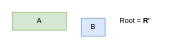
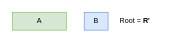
- <mxCell id="3" value="B" style="rounded=0;whiteSpace=wrap;html=1;fillColor=#dae8fc;strokeColor=#6c8ebf;" vertex="1" parent="1"><mxGeometry x="135" y="30" width="40" height="30" as="geometry" /></mxCell>
+ <mxCell id="3" value="B" style="rounded=0;whiteSpace=wrap;html=1;fillColor=#dae8fc;strokeColor=#6c8ebf;" vertex="1" parent="1"><mxGeometry x="140" y="20" width="40" height="30" as="geometry" /></mxCell>
